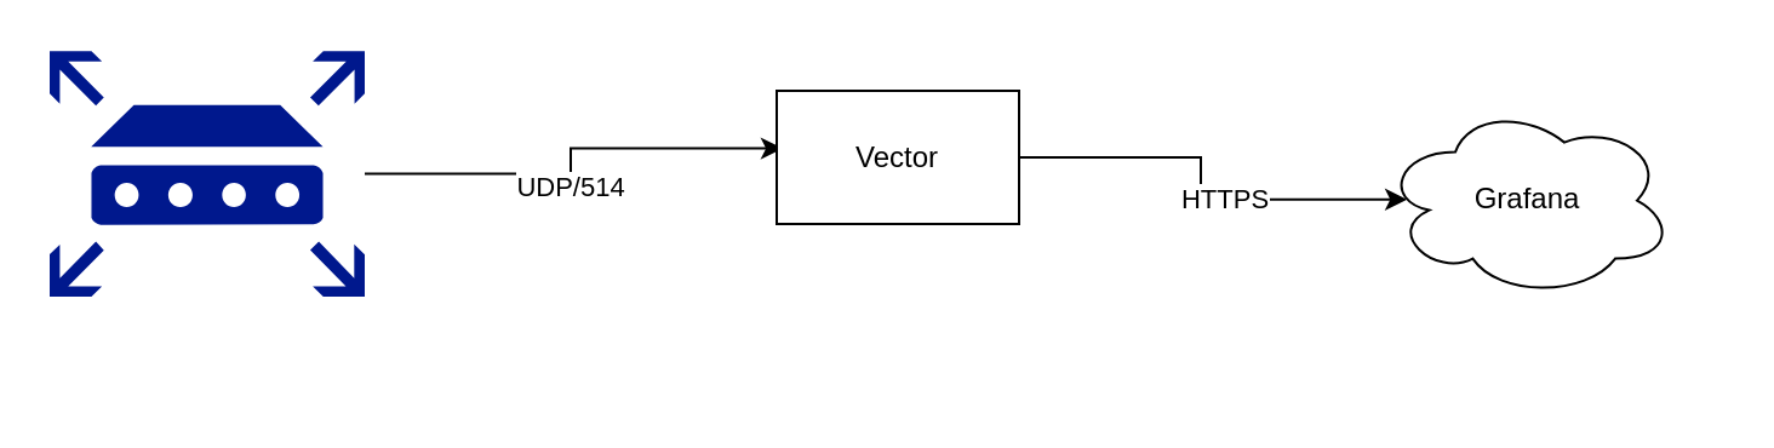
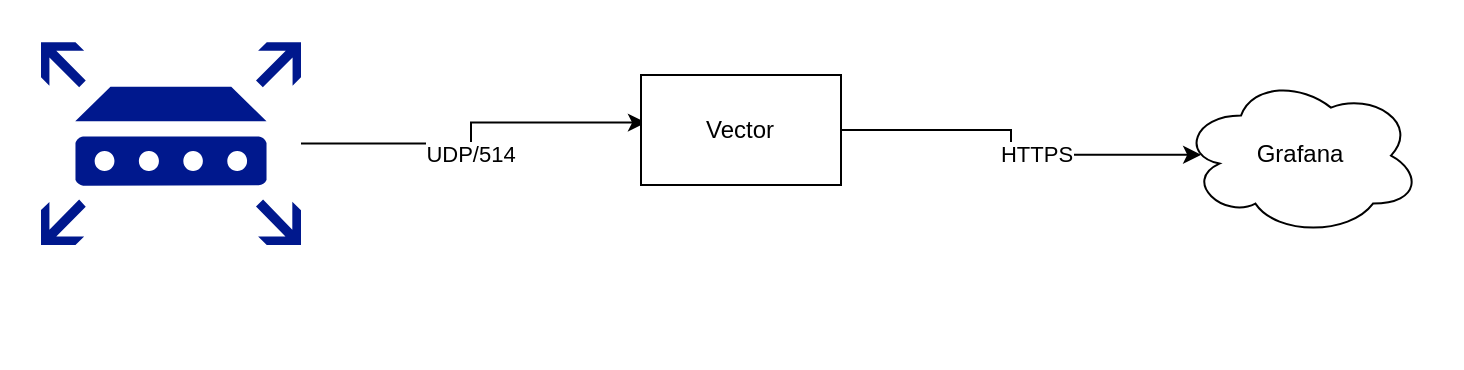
- <mxCell id="5" value="Grafana" style="ellipse;shape=cloud;whiteSpace=wrap;html=1;" vertex="1" parent="1"><mxGeometry x="570" y="42.3" width="120" height="80" as="geometry" /></mxCell>
+ <mxCell id="5" value="Grafana" style="ellipse;shape=cloud;whiteSpace=wrap;html=1;" vertex="1" parent="1"><mxGeometry x="590" y="37.3" width="120" height="80" as="geometry" /></mxCell>
